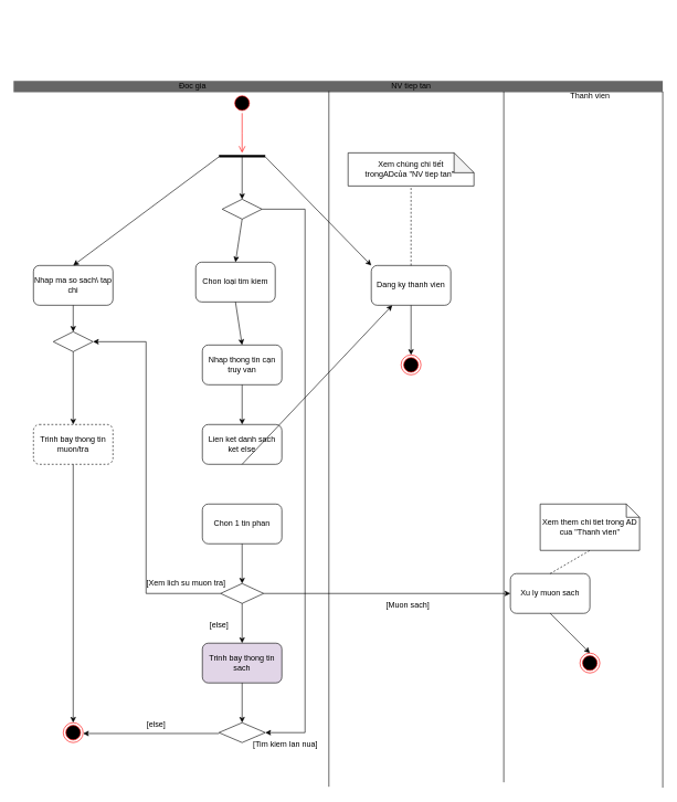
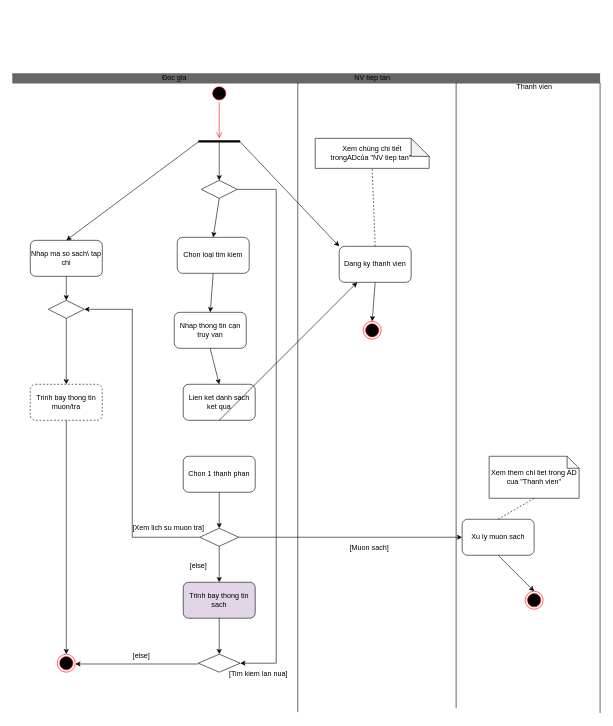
- <mxCell id="7" value="&lt;font style=&quot;vertical-align: inherit;&quot; dir=&quot;auto&quot;&gt;&lt;font style=&quot;vertical-align: inherit;&quot; dir=&quot;auto&quot;&gt;Dang ky thanh vien&lt;/font&gt;&lt;/font&gt;" style="rounded=1;whiteSpace=wrap;html=1;" parent="1" vertex="1"><mxGeometry x="560" y="400" width="120" height="60" as="geometry" /></mxCell>
+ <mxCell id="7" value="&lt;font style=&quot;vertical-align: inherit;&quot; dir=&quot;auto&quot;&gt;&lt;font style=&quot;vertical-align: inherit;&quot; dir=&quot;auto&quot;&gt;Dang ky thanh vien&lt;/font&gt;&lt;/font&gt;" style="rounded=1;whiteSpace=wrap;html=1;" parent="1" vertex="1"><mxGeometry x="565" y="410" width="120" height="60" as="geometry" /></mxCell>
- <mxCell id="18" value="Nhap thong tin cạn truy van" style="rounded=1;whiteSpace=wrap;html=1;" parent="1" vertex="1"><mxGeometry x="305" y="520" width="120" height="60" as="geometry" /></mxCell>
+ <mxCell id="18" value="Nhap thong tin cạn truy van" style="rounded=1;whiteSpace=wrap;html=1;" parent="1" vertex="1"><mxGeometry x="290" y="520" width="120" height="60" as="geometry" /></mxCell>
- <mxCell id="20" value="Lien ket danh sach ket else" style="rounded=1;whiteSpace=wrap;html=1;" parent="1" vertex="1"><mxGeometry x="305" y="640" width="120" height="60" as="geometry" /></mxCell>
+ <mxCell id="20" value="Lien ket danh sach ket qua" style="rounded=1;whiteSpace=wrap;html=1;" parent="1" vertex="1"><mxGeometry x="305" y="640" width="120" height="60" as="geometry" /></mxCell>
- <mxCell id="21" value="Chon 1 tin phan" style="rounded=1;whiteSpace=wrap;html=1;" parent="1" vertex="1"><mxGeometry x="305" y="760" width="120" height="60" as="geometry" /></mxCell>
+ <mxCell id="21" value="Chon 1 thanh phan" style="rounded=1;whiteSpace=wrap;html=1;" parent="1" vertex="1"><mxGeometry x="305" y="760" width="120" height="60" as="geometry" /></mxCell>
